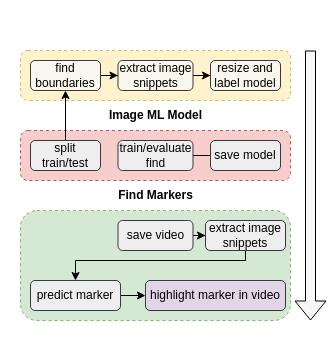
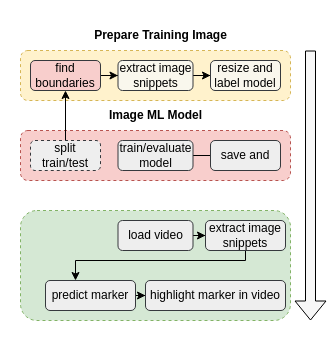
+ <mxCell id="3" value="Prepare Training Image" style="text;align=center;verticalAlign=middle;resizable=0;points=[];autosize=1;strokeColor=none;fillColor=none;fontStyle=1;labelBackgroundColor=none;labelBorderColor=none;textShadow=0;html=1;" vertex="1" parent="1"><mxGeometry x="85" y="20" width="150" height="30" as="geometry" /></mxCell>
- <mxCell id="5" value="find boundaries" style="rounded=1;whiteSpace=wrap;html=1;fillColor=#f9f7ed;strokeColor=#36393d;" vertex="1" parent="1"><mxGeometry x="30" y="60" width="70" height="30" as="geometry" /></mxCell>
+ <mxCell id="5" value="find boundaries" style="rounded=1;whiteSpace=wrap;html=1;fillColor=#f8cecc;strokeColor=#36393d;" vertex="1" parent="1"><mxGeometry x="30" y="60" width="70" height="30" as="geometry" /></mxCell>
- <mxCell id="11" value="split train/test" style="rounded=1;whiteSpace=wrap;html=1;fillColor=#eeeeee;strokeColor=#36393d;" vertex="1" parent="1"><mxGeometry x="30" y="140" width="70" height="30" as="geometry" /></mxCell>
+ <mxCell id="11" value="split train/test" style="rounded=1;whiteSpace=wrap;html=1;fillColor=#eeeeee;strokeColor=#36393d;dashed=1;" vertex="1" parent="1"><mxGeometry x="30" y="140" width="70" height="30" as="geometry" /></mxCell>
- <mxCell id="13" value="train/evaluate find" style="rounded=1;whiteSpace=wrap;html=1;fillColor=#eeeeee;strokeColor=#36393d;" vertex="1" parent="1"><mxGeometry x="117.5" y="140" width="75" height="30" as="geometry" /></mxCell>
+ <mxCell id="13" value="train/evaluate model" style="rounded=1;whiteSpace=wrap;html=1;fillColor=#eeeeee;strokeColor=#36393d;" vertex="1" parent="1"><mxGeometry x="117.5" y="140" width="75" height="30" as="geometry" /></mxCell>
- <mxCell id="14" value="save model" style="rounded=1;whiteSpace=wrap;html=1;fillColor=#eeeeee;strokeColor=#36393d;" vertex="1" parent="1"><mxGeometry x="210" y="140" width="70" height="30" as="geometry" /></mxCell>
+ <mxCell id="14" value="save and" style="rounded=1;whiteSpace=wrap;html=1;fillColor=#eeeeee;strokeColor=#36393d;" vertex="1" parent="1"><mxGeometry x="210" y="140" width="70" height="30" as="geometry" /></mxCell>
- <mxCell id="19" value="Find Markers" style="text;align=center;verticalAlign=middle;resizable=0;points=[];autosize=1;strokeColor=none;fillColor=none;fontStyle=1;labelBackgroundColor=none;labelBorderColor=none;textShadow=0;html=1;" vertex="1" parent="1"><mxGeometry x="110" y="180" width="90" height="30" as="geometry" /></mxCell>
- <mxCell id="18" value="save video" style="rounded=1;whiteSpace=wrap;html=1;fillColor=#eeeeee;strokeColor=#36393d;" vertex="1" parent="1"><mxGeometry x="117.5" y="220" width="75" height="30" as="geometry" /></mxCell>
+ <mxCell id="18" value="load video" style="rounded=1;whiteSpace=wrap;html=1;fillColor=#eeeeee;strokeColor=#36393d;" vertex="1" parent="1"><mxGeometry x="117.5" y="220" width="75" height="30" as="geometry" /></mxCell>
- <mxCell id="23" value="predict marker" style="rounded=1;whiteSpace=wrap;html=1;fillColor=#eeeeee;strokeColor=#36393d;" vertex="1" parent="1"><mxGeometry x="30" y="280" width="90" height="30" as="geometry" /></mxCell>
+ <mxCell id="23" value="predict marker" style="rounded=1;whiteSpace=wrap;html=1;fillColor=#eeeeee;strokeColor=#36393d;" vertex="1" parent="1"><mxGeometry x="45" y="280" width="90" height="30" as="geometry" /></mxCell>
- <mxCell id="24" value="highlight marker in video" style="rounded=1;whiteSpace=wrap;html=1;fillColor=#e1d5e7;strokeColor=#36393d;" vertex="1" parent="1"><mxGeometry x="145" y="280" width="140" height="30" as="geometry" /></mxCell>
+ <mxCell id="24" value="highlight marker in video" style="rounded=1;whiteSpace=wrap;html=1;fillColor=#eeeeee;strokeColor=#36393d;" vertex="1" parent="1"><mxGeometry x="145" y="280" width="140" height="30" as="geometry" /></mxCell>
